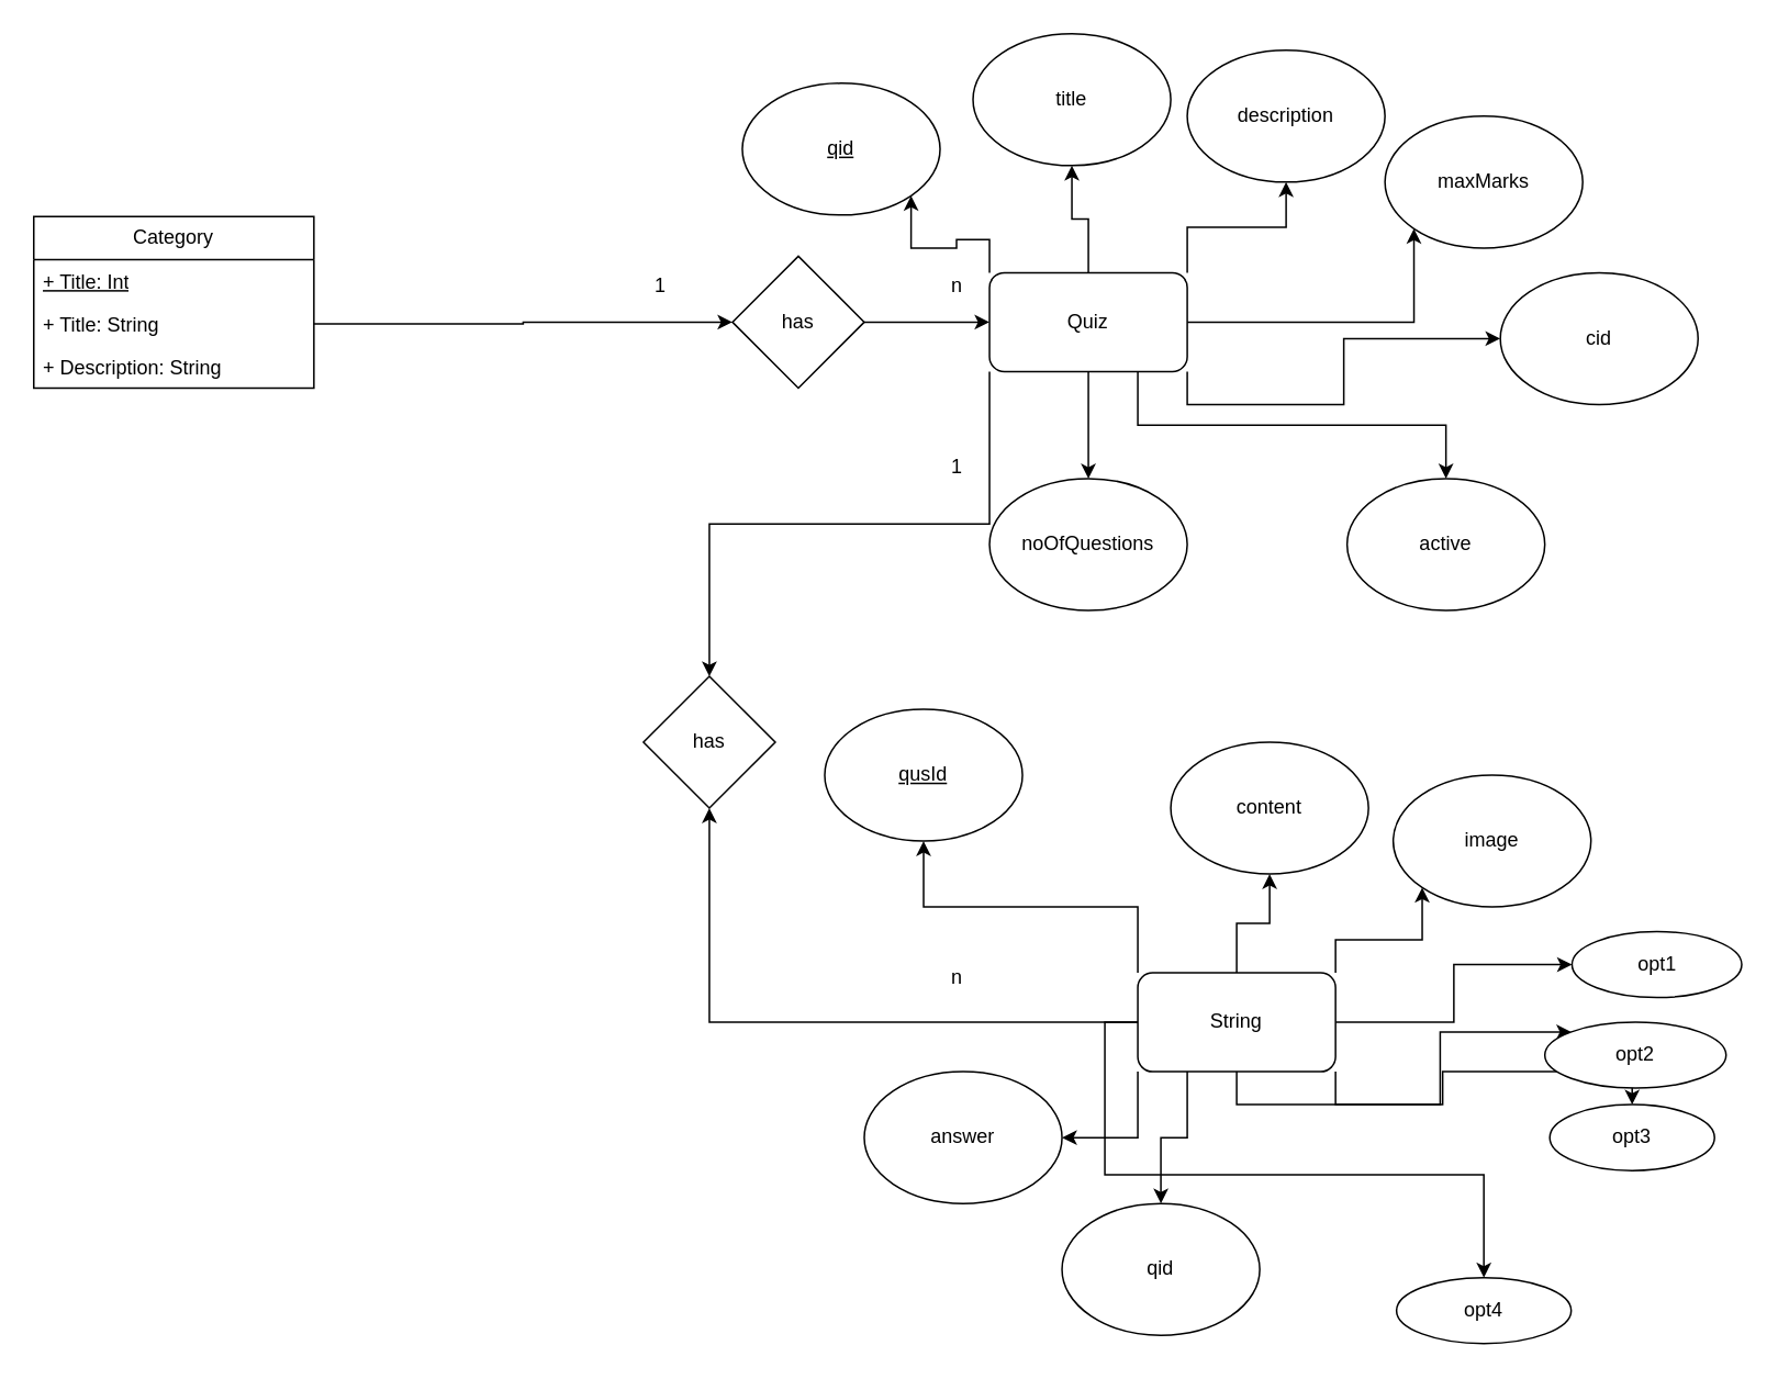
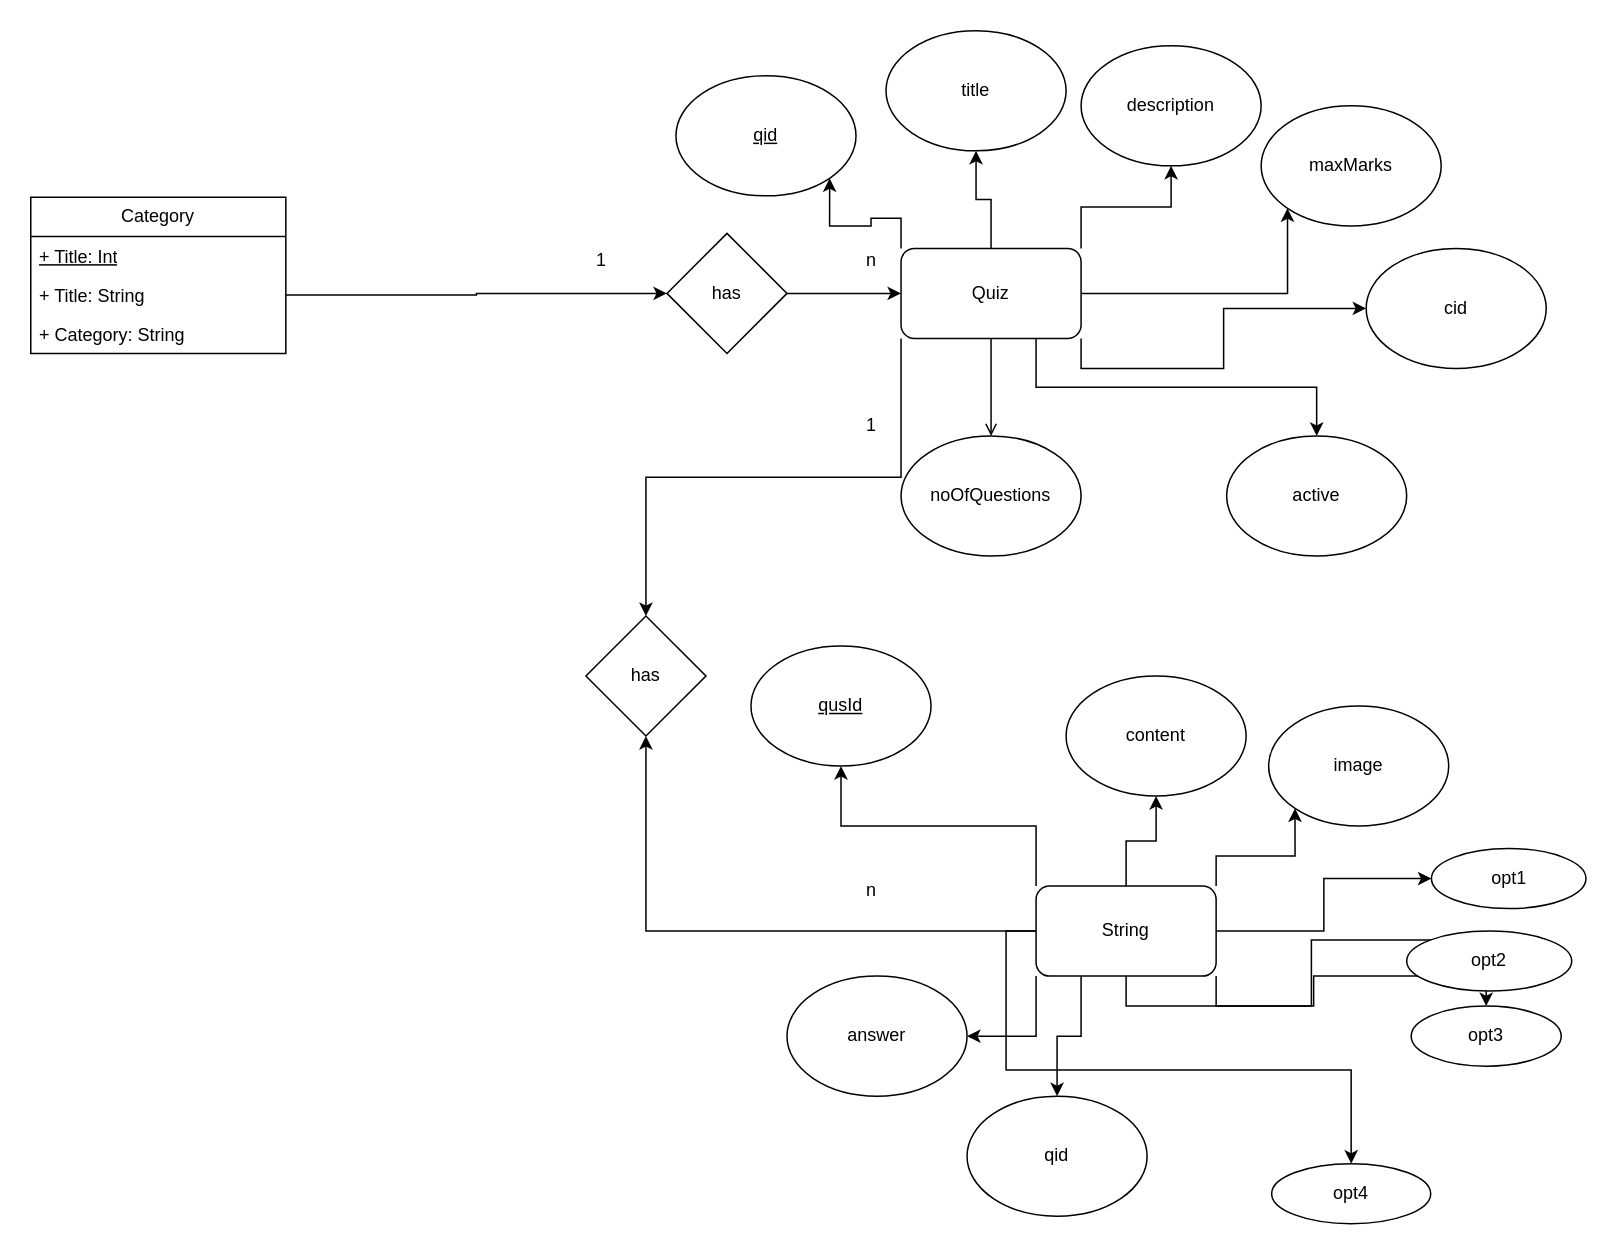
- <mxCell id="5" value="+ Description: String" style="text;strokeColor=none;fillColor=none;align=left;verticalAlign=top;spacingLeft=4;spacingRight=4;overflow=hidden;rotatable=0;points=[[0,0.5],[1,0.5]];portConstraint=eastwest;whiteSpace=wrap;html=1;" vertex="1" parent="2"><mxGeometry y="78" width="170" height="26" as="geometry" /></mxCell>
+ <mxCell id="5" value="+ Category: String" style="text;strokeColor=none;fillColor=none;align=left;verticalAlign=top;spacingLeft=4;spacingRight=4;overflow=hidden;rotatable=0;points=[[0,0.5],[1,0.5]];portConstraint=eastwest;whiteSpace=wrap;html=1;" vertex="1" parent="2"><mxGeometry y="78" width="170" height="26" as="geometry" /></mxCell>
- <mxCell id="12" style="edgeStyle=orthogonalEdgeStyle;rounded=0;orthogonalLoop=1;jettySize=auto;html=1;exitX=0.5;exitY=1;exitDx=0;exitDy=0;" edge="1" parent="1" source="14" target="19"><mxGeometry relative="1" as="geometry" /></mxCell>
+ <mxCell id="12" style="edgeStyle=orthogonalEdgeStyle;rounded=0;orthogonalLoop=1;jettySize=auto;html=1;exitX=0.5;exitY=1;exitDx=0;exitDy=0;endArrow=open;" edge="1" parent="1" source="14" target="19"><mxGeometry relative="1" as="geometry" /></mxCell>
- <mxCell id="31" style="edgeStyle=orthogonalEdgeStyle;rounded=0;orthogonalLoop=1;jettySize=auto;html=1;exitX=1;exitY=1;exitDx=0;exitDy=0;entryX=0;entryY=0;entryDx=0;entryDy=0;" edge="1" parent="1" source="37" target="42"><mxGeometry relative="1" as="geometry" /></mxCell>
+ <mxCell id="31" style="edgeStyle=orthogonalEdgeStyle;rounded=0;orthogonalLoop=1;jettySize=auto;html=1;exitX=1;exitY=1;exitDx=0;exitDy=0;entryX=0;entryY=0;entryDx=0;entryDy=0;endArrow=none;" edge="1" parent="1" source="37" target="42"><mxGeometry relative="1" as="geometry" /></mxCell>
